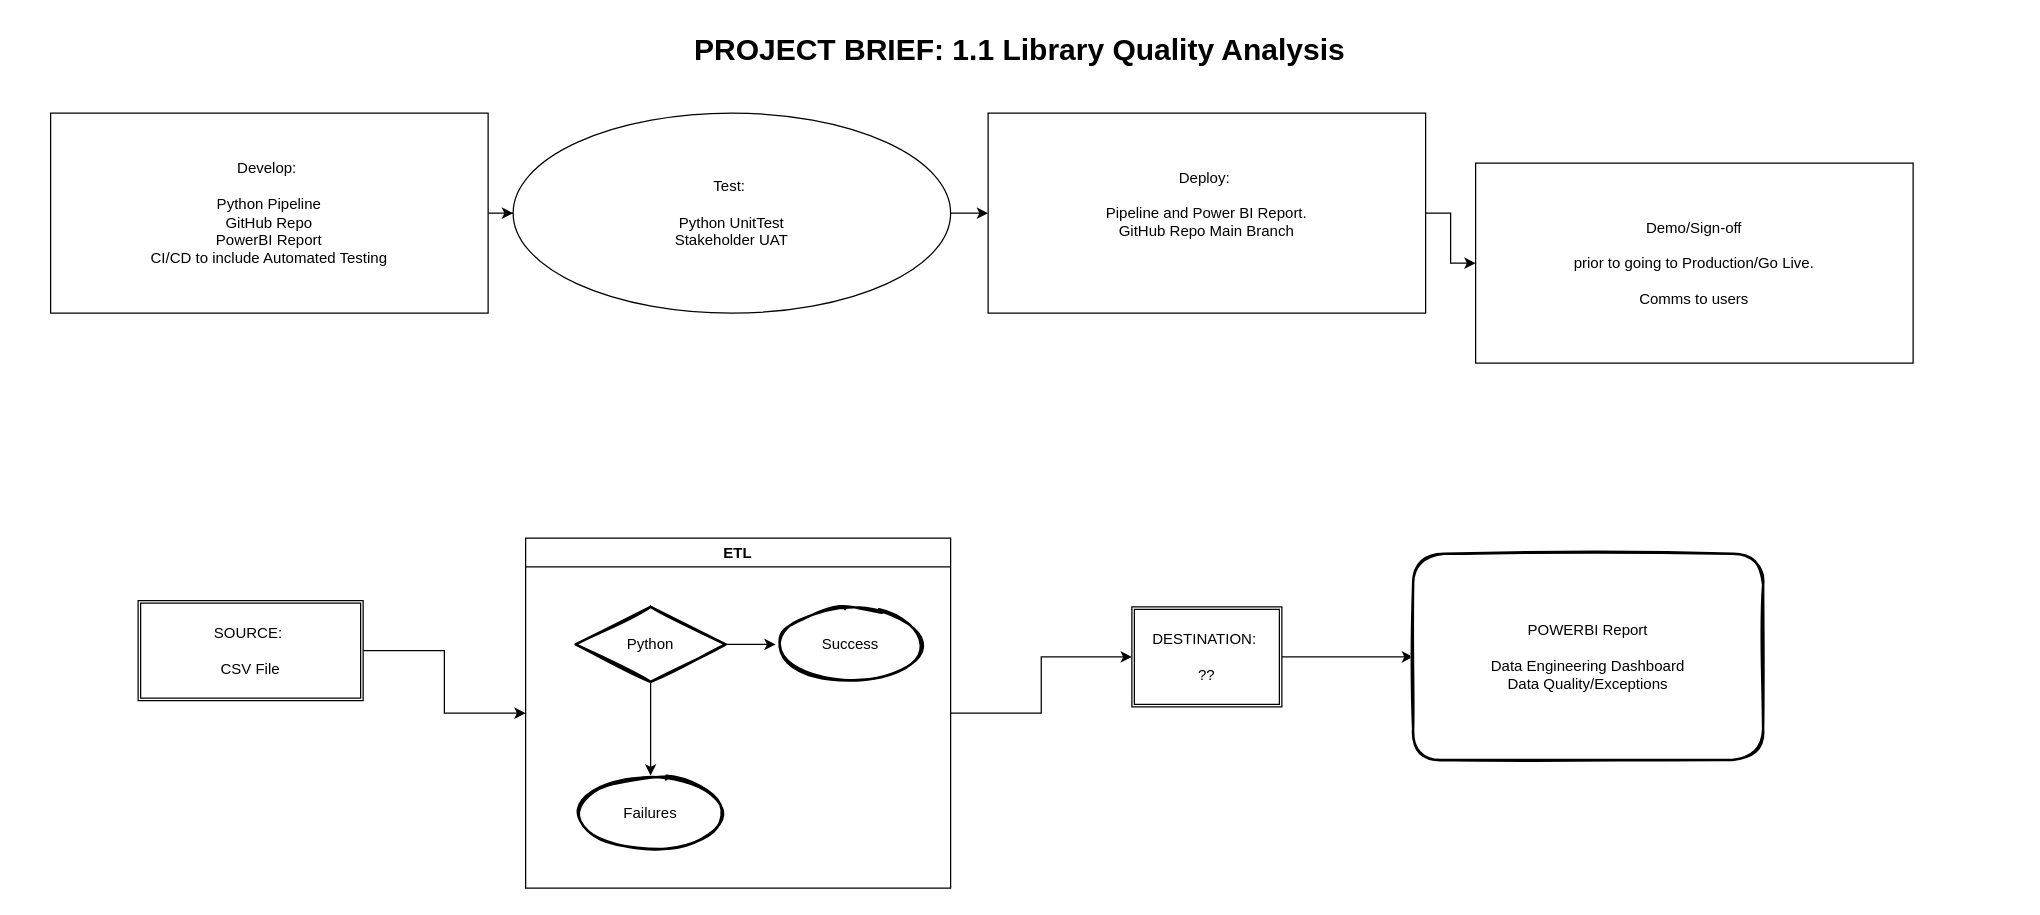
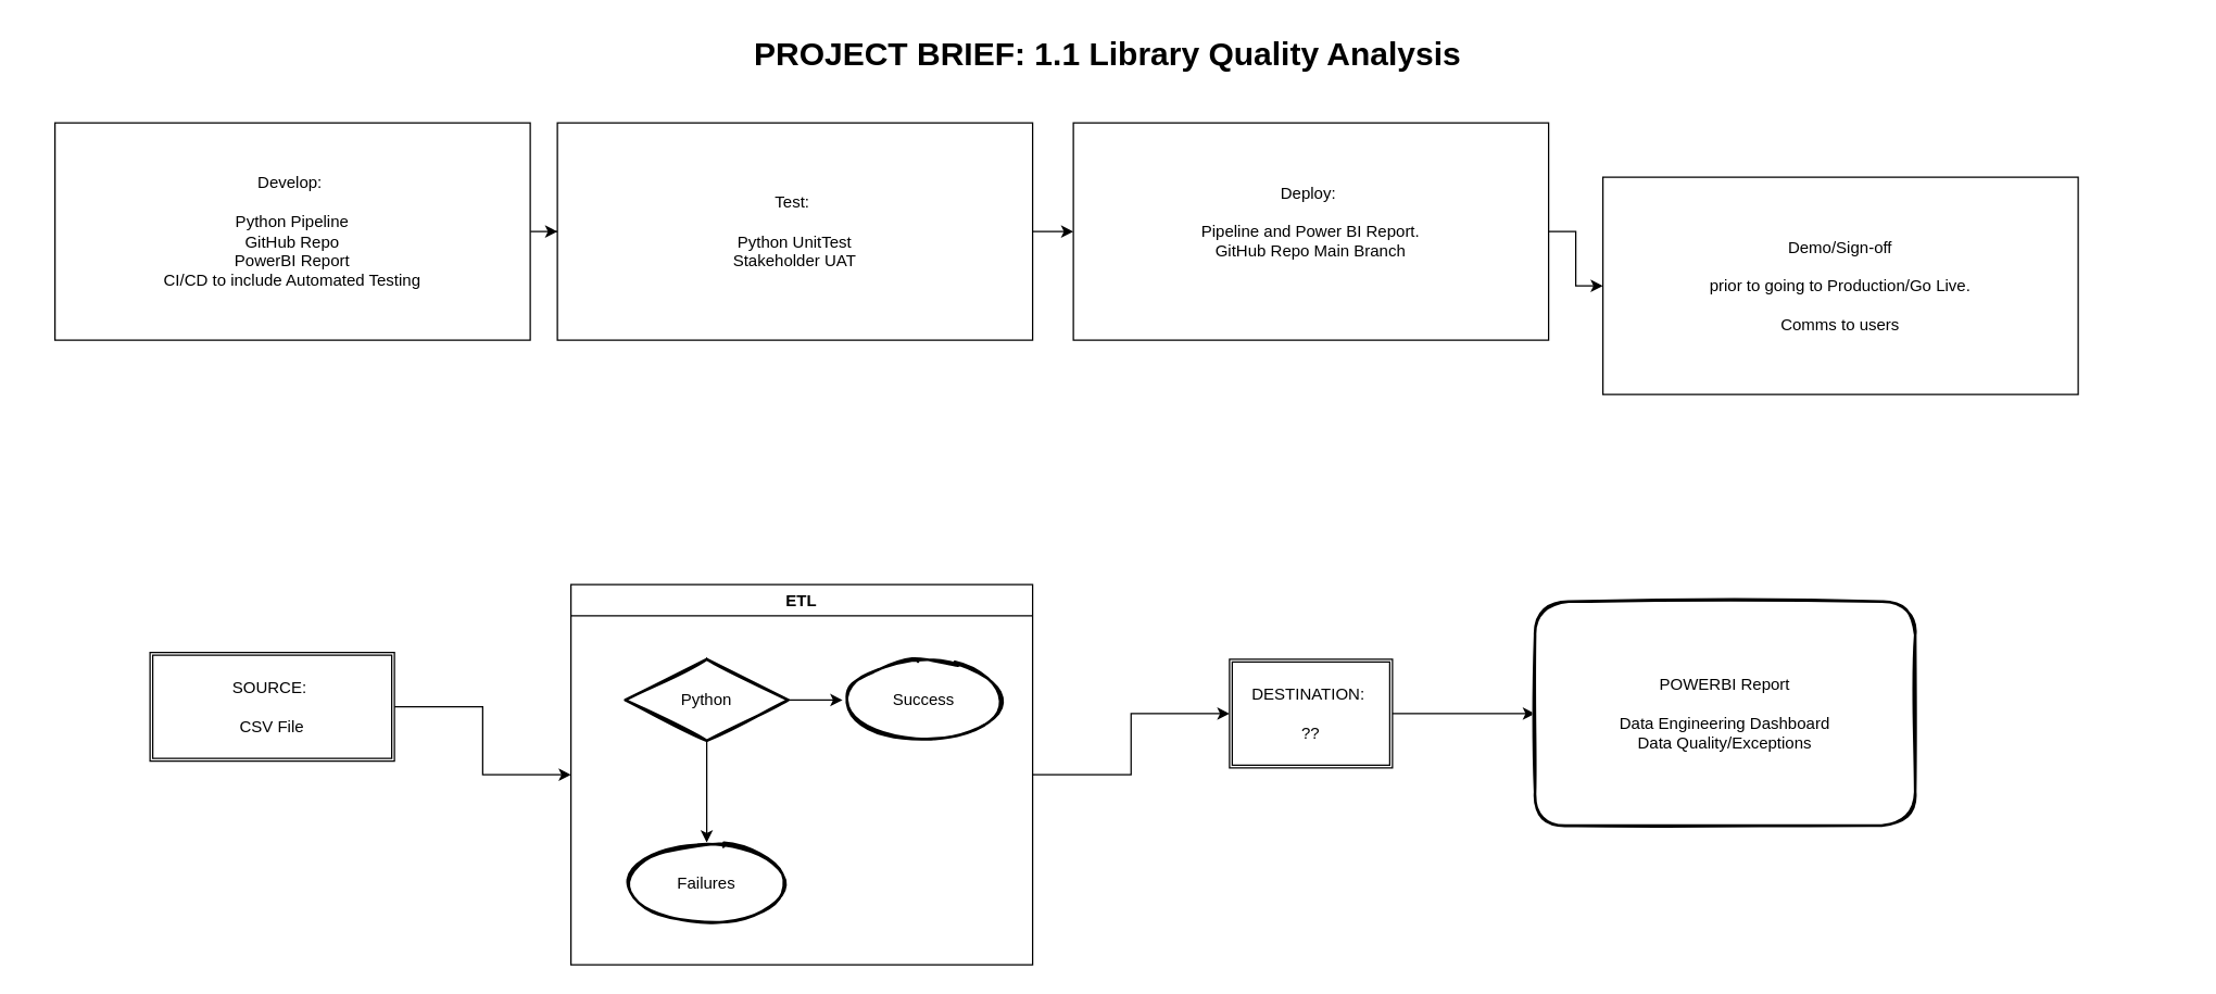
- <mxCell id="18" value="Test:&amp;nbsp;&lt;div&gt;&lt;br&gt;&lt;/div&gt;&lt;div&gt;Python UnitTest&lt;/div&gt;&lt;div&gt;Stakeholder UAT&lt;/div&gt;" style="ellipse;whiteSpace=wrap;html=1;" vertex="1" parent="1"><mxGeometry x="410" y="90" width="350" height="160" as="geometry" /></mxCell>
+ <mxCell id="18" value="Test:&amp;nbsp;&lt;div&gt;&lt;br&gt;&lt;/div&gt;&lt;div&gt;Python UnitTest&lt;/div&gt;&lt;div&gt;Stakeholder UAT&lt;/div&gt;" style="whiteSpace=wrap;html=1;" vertex="1" parent="1"><mxGeometry x="410" y="90" width="350" height="160" as="geometry" /></mxCell>
